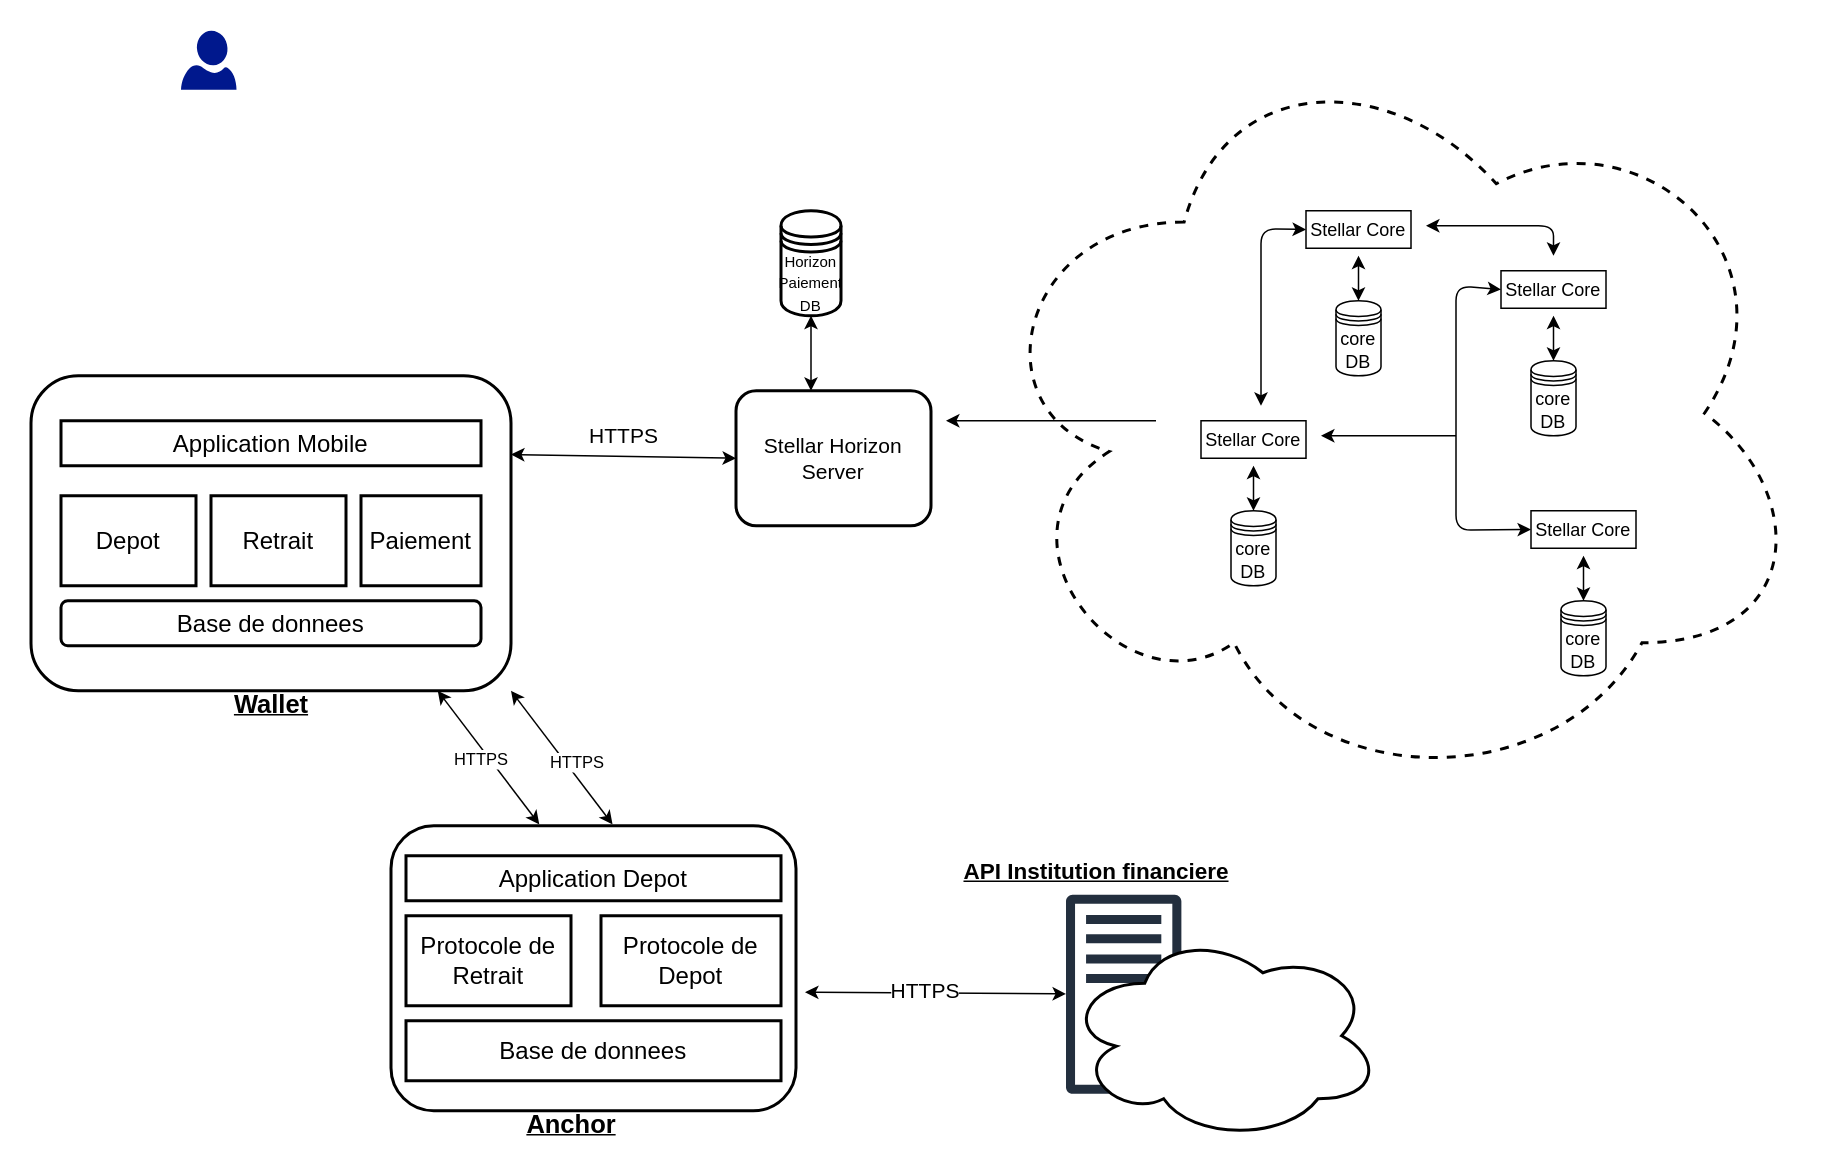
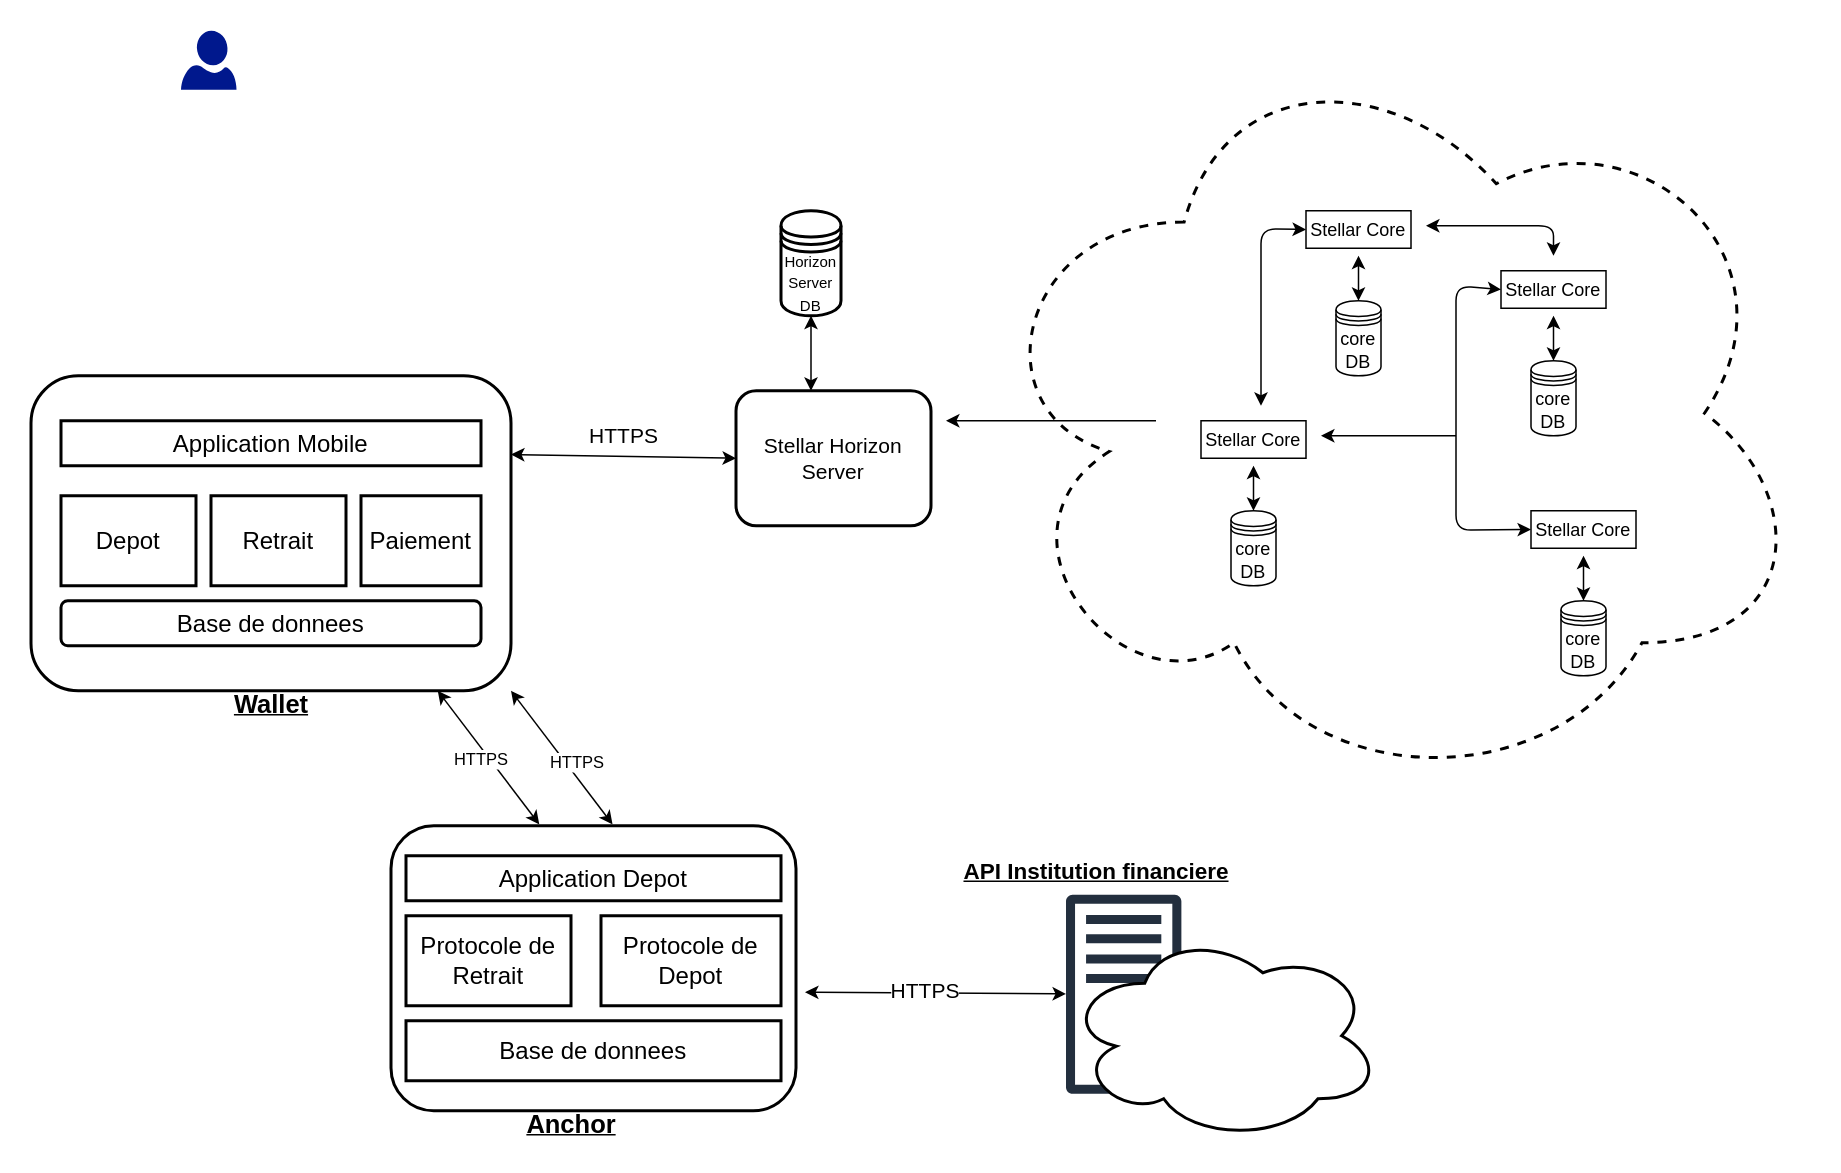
- <mxCell id="22" value="&lt;font style=&quot;font-size: 10px&quot;&gt;Horizon&lt;br&gt;Paiement&lt;br&gt;DB&lt;/font&gt;" style="shape=datastore;whiteSpace=wrap;html=1;strokeColor=#000000;strokeWidth=2;fillColor=none;" parent="1" vertex="1"><mxGeometry x="520" y="140" width="40" height="70" as="geometry" /></mxCell>
+ <mxCell id="22" value="&lt;font style=&quot;font-size: 10px&quot;&gt;Horizon&lt;br&gt;Server&lt;br&gt;DB&lt;/font&gt;" style="shape=datastore;whiteSpace=wrap;html=1;strokeColor=#000000;strokeWidth=2;fillColor=none;" parent="1" vertex="1"><mxGeometry x="520" y="140" width="40" height="70" as="geometry" /></mxCell>
